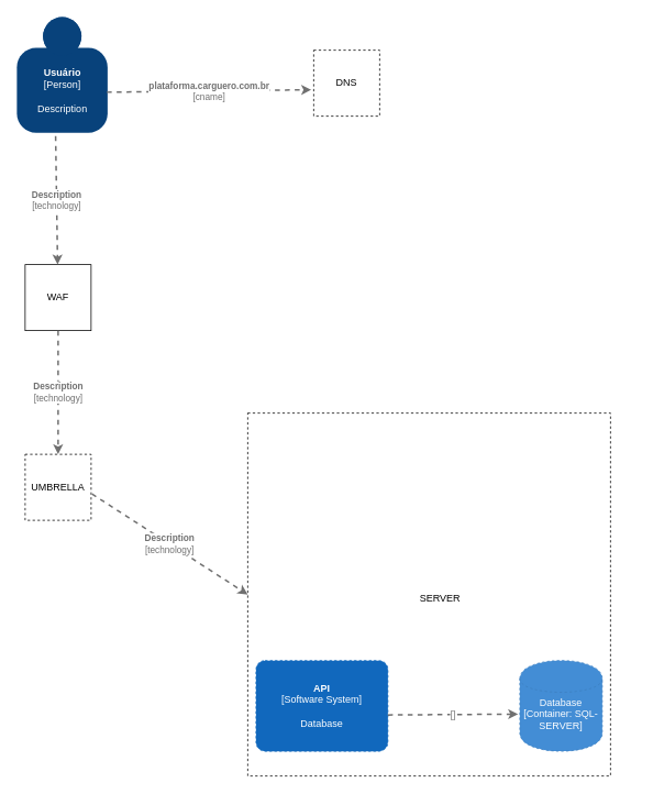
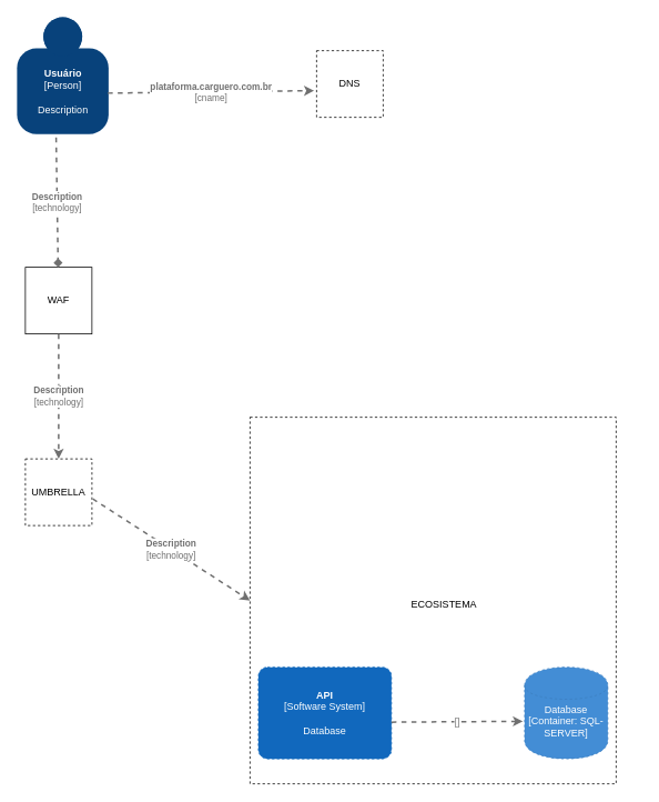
- <mxCell id="6" value="&lt;div style=&quot;text-align: left&quot;&gt;&lt;div style=&quot;text-align: center&quot;&gt;&lt;b&gt;Description&lt;/b&gt;&lt;/div&gt;&lt;div style=&quot;text-align: center&quot;&gt;[technology]&lt;/div&gt;&lt;/div&gt;" style="edgeStyle=none;rounded=0;html=1;jettySize=auto;orthogonalLoop=1;strokeColor=#707070;strokeWidth=2;fontColor=#707070;jumpStyle=none;dashed=1;metaEdit=1;metaData={&quot;c4Type&quot;:{&quot;editable&quot;:false}};exitX=0.427;exitY=1.029;exitDx=0;exitDy=0;exitPerimeter=0;" edge="1" parent="1" source="3" target="2"><mxGeometry width="160" relative="1" as="geometry"><mxPoint x="280" y="470" as="sourcePoint" /><mxPoint x="440" y="470" as="targetPoint" /></mxGeometry></mxCell>
+ <mxCell id="6" value="&lt;div style=&quot;text-align: left&quot;&gt;&lt;div style=&quot;text-align: center&quot;&gt;&lt;b&gt;Description&lt;/b&gt;&lt;/div&gt;&lt;div style=&quot;text-align: center&quot;&gt;[technology]&lt;/div&gt;&lt;/div&gt;" style="edgeStyle=none;rounded=0;html=1;jettySize=auto;orthogonalLoop=1;strokeColor=#707070;strokeWidth=2;fontColor=#707070;jumpStyle=none;dashed=1;metaEdit=1;metaData={&quot;c4Type&quot;:{&quot;editable&quot;:false}};exitX=0.427;exitY=1.029;exitDx=0;exitDy=0;exitPerimeter=0;endArrow=diamond;" edge="1" parent="1" source="3" target="2"><mxGeometry width="160" relative="1" as="geometry"><mxPoint x="280" y="470" as="sourcePoint" /><mxPoint x="440" y="470" as="targetPoint" /></mxGeometry></mxCell>
- <mxCell id="9" value="SERVER" style="text;html=1;strokeColor=none;fillColor=none;align=center;verticalAlign=middle;whiteSpace=wrap;rounded=0;dashed=1;" vertex="1" parent="7"><mxGeometry x="119.167" y="119.167" width="229.167" height="210.833" as="geometry" /></mxCell>
+ <mxCell id="9" value="ECOSISTEMA" style="text;html=1;strokeColor=none;fillColor=none;align=center;verticalAlign=middle;whiteSpace=wrap;rounded=0;dashed=1;" vertex="1" parent="7"><mxGeometry x="119.167" y="119.167" width="229.167" height="210.833" as="geometry" /></mxCell>
